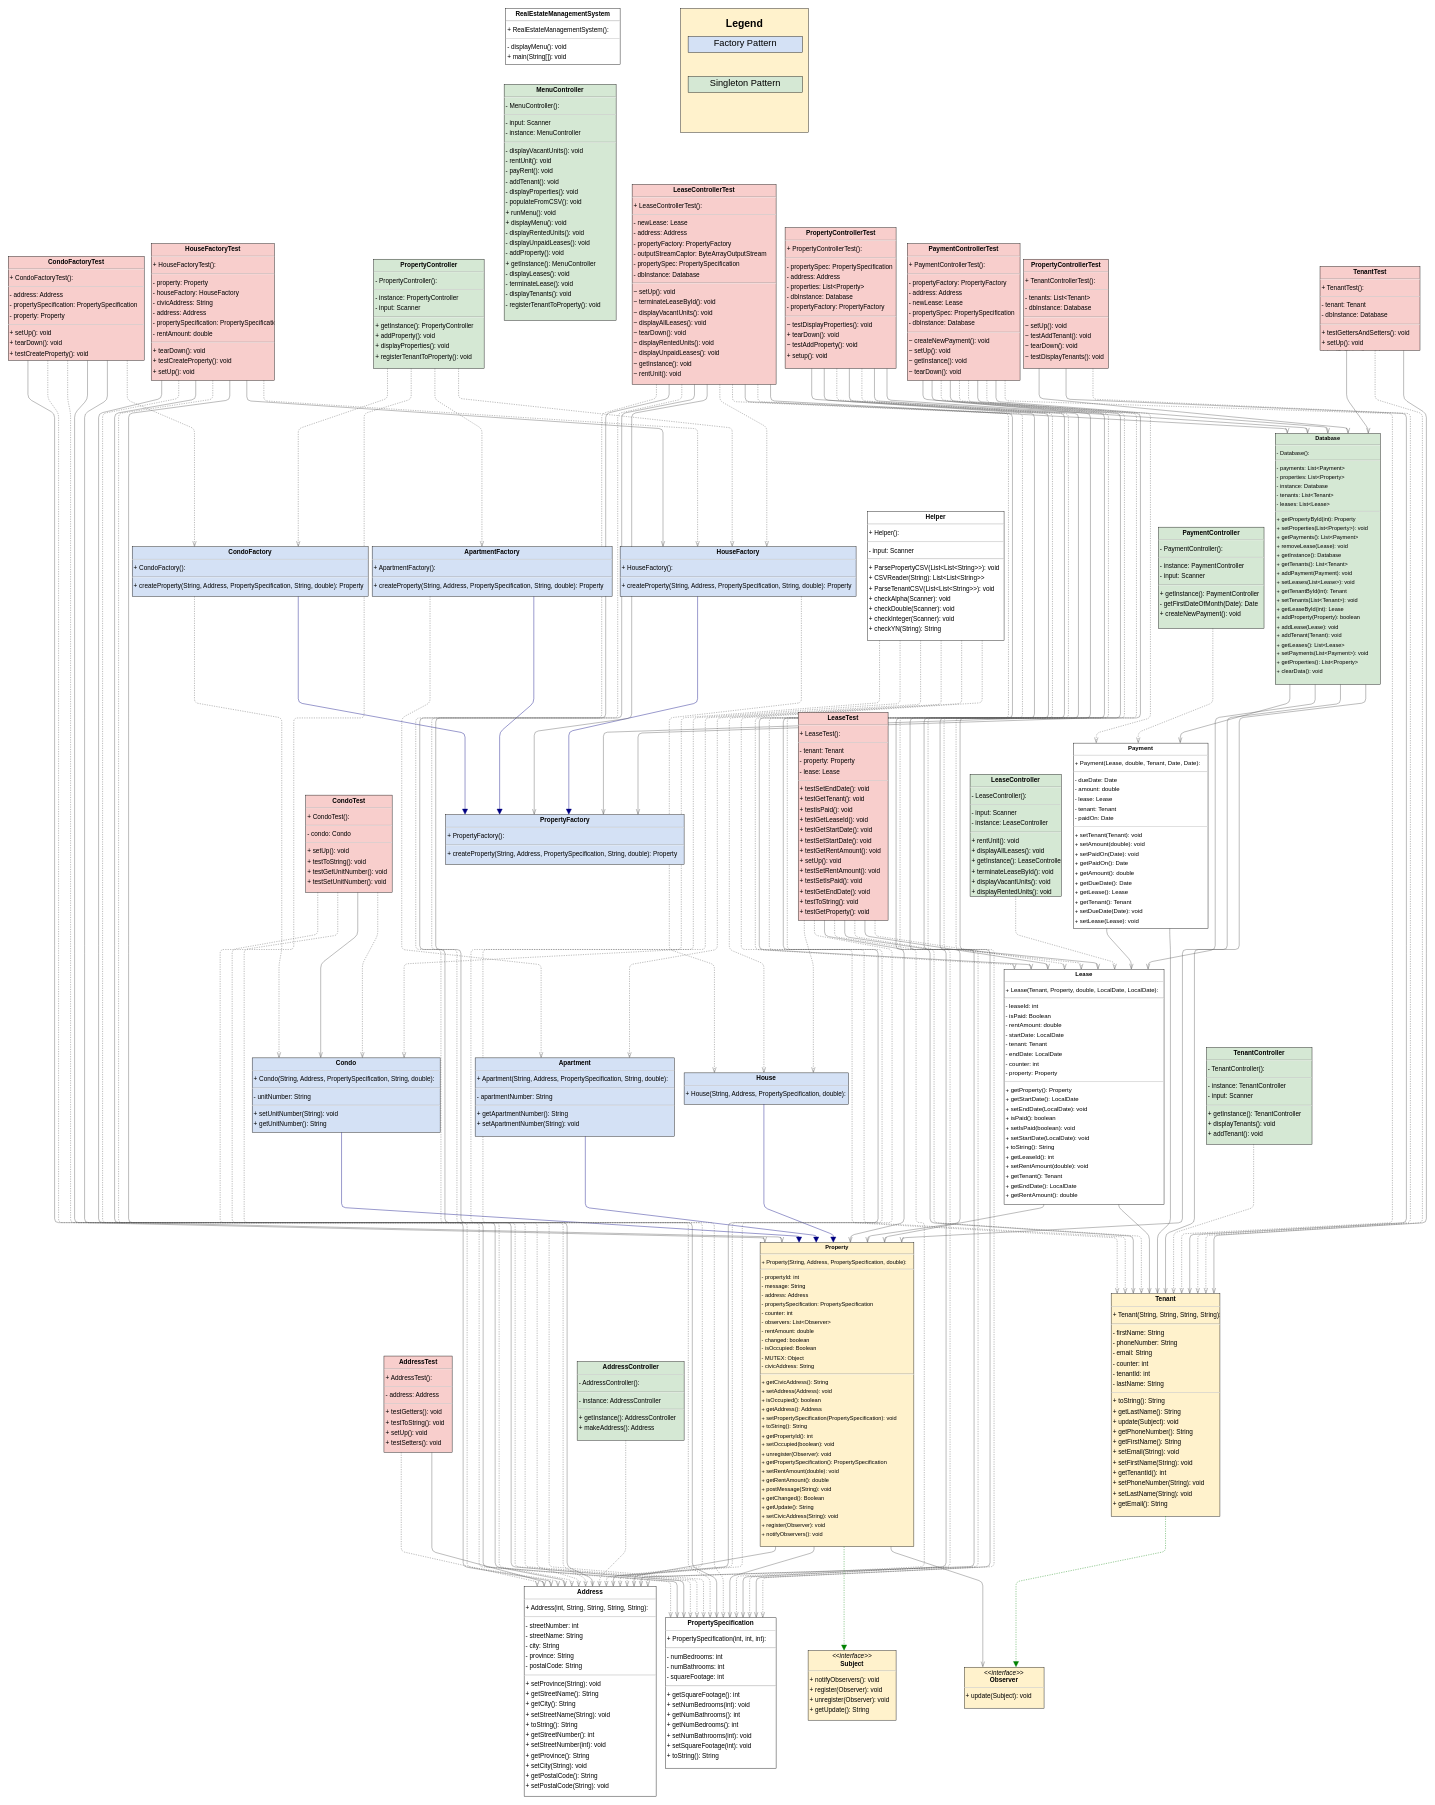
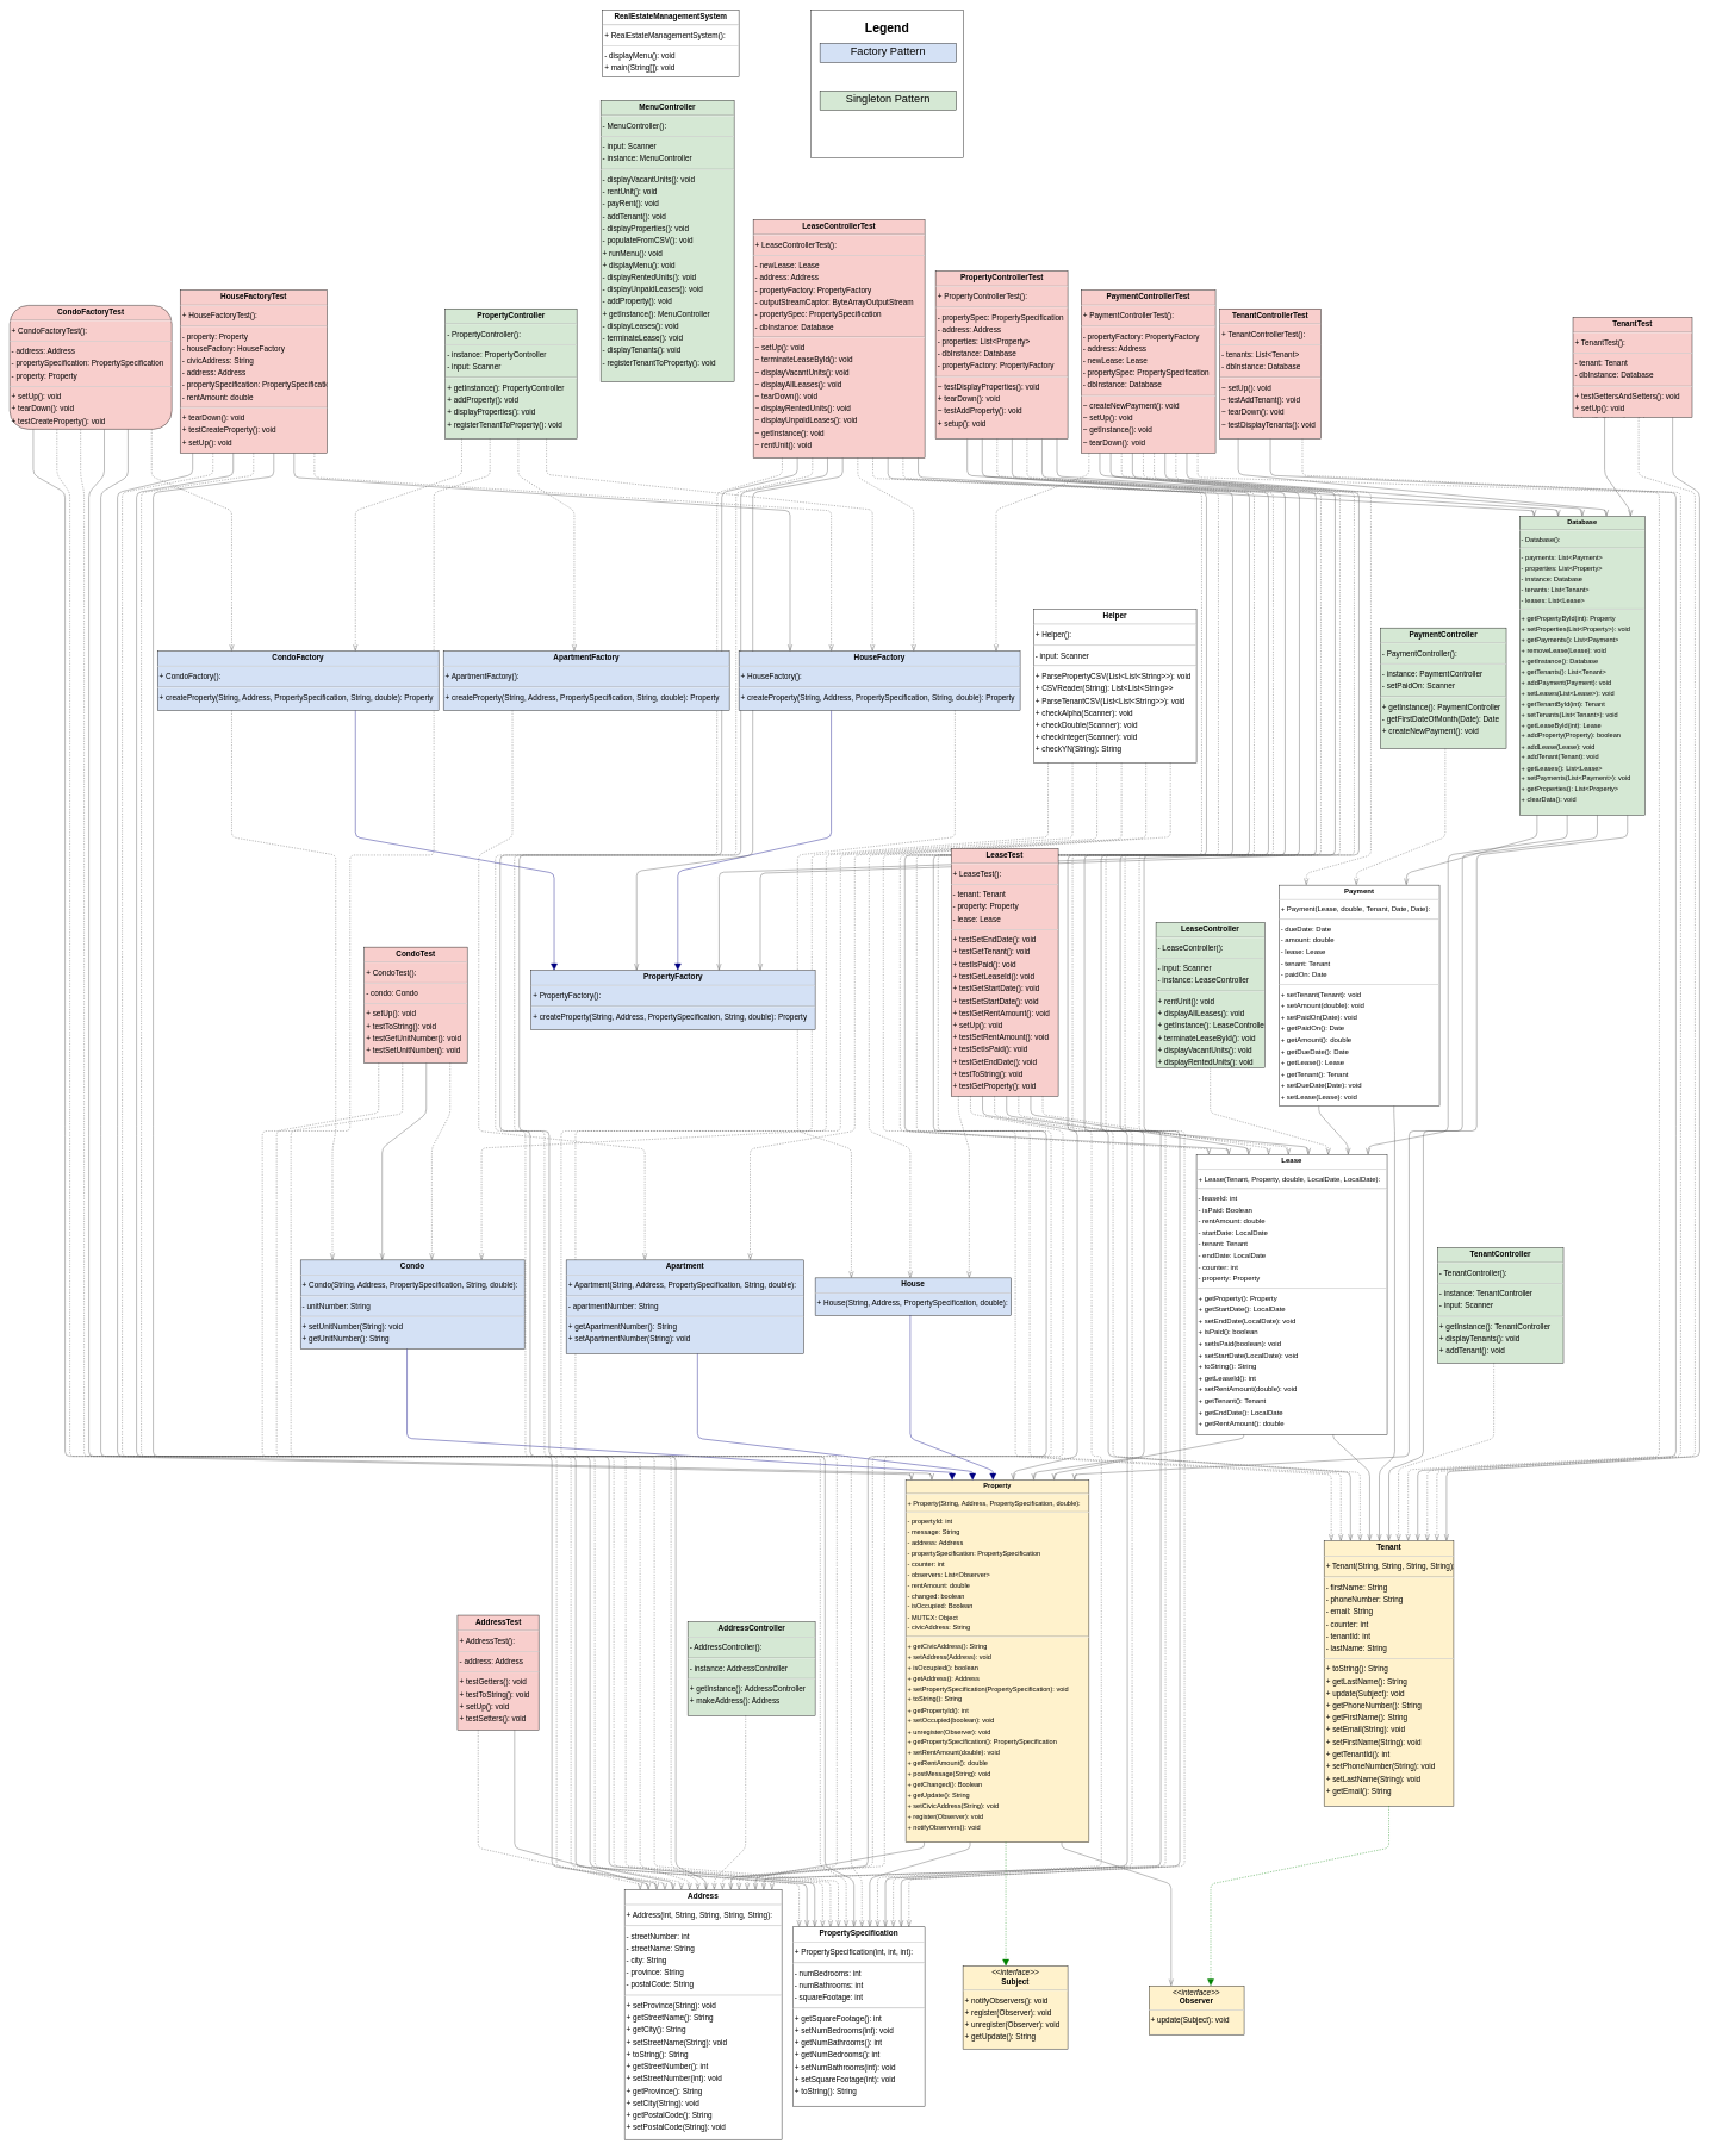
- <mxCell id="2" value="&lt;h1 style=&quot;border-color: var(--border-color);&quot;&gt;&lt;font style=&quot;border-color: var(--border-color); font-size: 26px;&quot;&gt;Legend&lt;/font&gt;&lt;/h1&gt;" style="rounded=0;whiteSpace=wrap;html=1;verticalAlign=top;fillColor=#fff2cc;" parent="1" vertex="1"><mxGeometry x="1701" y="20" width="320" height="310" as="geometry" /></mxCell>
+ <mxCell id="2" value="&lt;h1 style=&quot;border-color: var(--border-color);&quot;&gt;&lt;font style=&quot;border-color: var(--border-color); font-size: 26px;&quot;&gt;Legend&lt;/font&gt;&lt;/h1&gt;" style="rounded=0;whiteSpace=wrap;html=1;verticalAlign=top;" parent="1" vertex="1"><mxGeometry x="1701" y="20" width="320" height="310" as="geometry" /></mxCell>
- <mxCell id="28" value="&lt;p style=&quot;margin: 4px 0px 0px; text-align: center; font-size: 16px;&quot;&gt;&lt;b style=&quot;font-size: 16px;&quot;&gt;PropertyControllerTest&lt;/b&gt;&lt;/p&gt;&lt;hr style=&quot;font-size: 16px;&quot;&gt;&lt;p style=&quot;margin: 0px 0px 0px 4px; line-height: 1.6; font-size: 16px;&quot;&gt;+ TenantControllerTest(): &lt;/p&gt;&lt;hr style=&quot;font-size: 16px;&quot;&gt;&lt;p style=&quot;margin: 0px 0px 0px 4px; line-height: 1.6; font-size: 16px;&quot;&gt;- tenants: List&amp;lt;Tenant&amp;gt;&lt;br style=&quot;font-size: 16px;&quot;&gt;- dbInstance: Database&lt;/p&gt;&lt;hr style=&quot;font-size: 16px;&quot;&gt;&lt;p style=&quot;margin: 0px 0px 0px 4px; line-height: 1.6; font-size: 16px;&quot;&gt;~ setUp(): void&lt;br style=&quot;font-size: 16px;&quot;&gt;~ testAddTenant(): void&lt;br style=&quot;font-size: 16px;&quot;&gt;~ tearDown(): void&lt;br style=&quot;font-size: 16px;&quot;&gt;~ testDisplayTenants(): void&lt;/p&gt;" style="verticalAlign=top;align=left;overflow=fill;fontSize=16;fontFamily=Helvetica;html=1;rounded=0;shadow=0;comic=0;labelBackgroundColor=none;strokeWidth=1;fillColor=#F8CECC;" parent="1" vertex="1"><mxGeometry x="2559" y="647" width="212" height="273" as="geometry" /></mxCell>
+ <mxCell id="28" value="&lt;p style=&quot;margin: 4px 0px 0px; text-align: center; font-size: 16px;&quot;&gt;&lt;b style=&quot;font-size: 16px;&quot;&gt;TenantControllerTest&lt;/b&gt;&lt;/p&gt;&lt;hr style=&quot;font-size: 16px;&quot;&gt;&lt;p style=&quot;margin: 0px 0px 0px 4px; line-height: 1.6; font-size: 16px;&quot;&gt;+ TenantControllerTest(): &lt;/p&gt;&lt;hr style=&quot;font-size: 16px;&quot;&gt;&lt;p style=&quot;margin: 0px 0px 0px 4px; line-height: 1.6; font-size: 16px;&quot;&gt;- tenants: List&amp;lt;Tenant&amp;gt;&lt;br style=&quot;font-size: 16px;&quot;&gt;- dbInstance: Database&lt;/p&gt;&lt;hr style=&quot;font-size: 16px;&quot;&gt;&lt;p style=&quot;margin: 0px 0px 0px 4px; line-height: 1.6; font-size: 16px;&quot;&gt;~ setUp(): void&lt;br style=&quot;font-size: 16px;&quot;&gt;~ testAddTenant(): void&lt;br style=&quot;font-size: 16px;&quot;&gt;~ tearDown(): void&lt;br style=&quot;font-size: 16px;&quot;&gt;~ testDisplayTenants(): void&lt;/p&gt;" style="verticalAlign=top;align=left;overflow=fill;fontSize=16;fontFamily=Helvetica;html=1;rounded=0;shadow=0;comic=0;labelBackgroundColor=none;strokeWidth=1;fillColor=#F8CECC;" parent="1" vertex="1"><mxGeometry x="2559" y="647" width="212" height="273" as="geometry" /></mxCell>
- <mxCell id="6" value="&lt;p style=&quot;margin: 4px 0px 0px; text-align: center; font-size: 16px;&quot;&gt;&lt;b style=&quot;font-size: 16px;&quot;&gt;CondoFactoryTest&lt;/b&gt;&lt;/p&gt;&lt;hr style=&quot;font-size: 16px;&quot;&gt;&lt;p style=&quot;margin: 0px 0px 0px 4px; line-height: 1.6; font-size: 16px;&quot;&gt;+ CondoFactoryTest(): &lt;/p&gt;&lt;hr style=&quot;font-size: 16px;&quot;&gt;&lt;p style=&quot;margin: 0px 0px 0px 4px; line-height: 1.6; font-size: 16px;&quot;&gt;- address: Address&lt;br style=&quot;font-size: 16px;&quot;&gt;- propertySpecification: PropertySpecification&lt;br style=&quot;font-size: 16px;&quot;&gt;- property: Property&lt;/p&gt;&lt;hr style=&quot;font-size: 16px;&quot;&gt;&lt;p style=&quot;margin: 0px 0px 0px 4px; line-height: 1.6; font-size: 16px;&quot;&gt;+ setUp(): void&lt;br style=&quot;font-size: 16px;&quot;&gt;+ tearDown(): void&lt;br style=&quot;font-size: 16px;&quot;&gt;+ testCreateProperty(): void&lt;/p&gt;" style="verticalAlign=top;align=left;overflow=fill;fontSize=16;fontFamily=Helvetica;html=1;rounded=0;shadow=0;comic=0;labelBackgroundColor=none;strokeWidth=1;fillColor=#F8CECC;" parent="1" vertex="1"><mxGeometry x="20" y="640" width="340" height="260" as="geometry" /></mxCell>
+ <mxCell id="6" value="&lt;p style=&quot;margin: 4px 0px 0px; text-align: center; font-size: 16px;&quot;&gt;&lt;b style=&quot;font-size: 16px;&quot;&gt;CondoFactoryTest&lt;/b&gt;&lt;/p&gt;&lt;hr style=&quot;font-size: 16px;&quot;&gt;&lt;p style=&quot;margin: 0px 0px 0px 4px; line-height: 1.6; font-size: 16px;&quot;&gt;+ CondoFactoryTest(): &lt;/p&gt;&lt;hr style=&quot;font-size: 16px;&quot;&gt;&lt;p style=&quot;margin: 0px 0px 0px 4px; line-height: 1.6; font-size: 16px;&quot;&gt;- address: Address&lt;br style=&quot;font-size: 16px;&quot;&gt;- propertySpecification: PropertySpecification&lt;br style=&quot;font-size: 16px;&quot;&gt;- property: Property&lt;/p&gt;&lt;hr style=&quot;font-size: 16px;&quot;&gt;&lt;p style=&quot;margin: 0px 0px 0px 4px; line-height: 1.6; font-size: 16px;&quot;&gt;+ setUp(): void&lt;br style=&quot;font-size: 16px;&quot;&gt;+ tearDown(): void&lt;br style=&quot;font-size: 16px;&quot;&gt;+ testCreateProperty(): void&lt;/p&gt;" style="verticalAlign=top;align=left;overflow=fill;fontSize=16;fontFamily=Helvetica;html=1;shadow=0;comic=0;labelBackgroundColor=none;strokeWidth=1;fillColor=#F8CECC;rounded=1;" parent="1" vertex="1"><mxGeometry x="20" y="640" width="340" height="260" as="geometry" /></mxCell>
+ <mxCell id="96" value="" style="html=1;rounded=1;edgeStyle=orthogonalEdgeStyle;dashed=1;startArrow=none;endArrow=openThin;endSize=12;strokeColor=#595959;noEdgeStyle=1;orthogonal=1;fontSize=16;" parent="1" source="19" target="127" edge="1"><mxGeometry width="50" height="50" relative="1" as="geometry"><Array as="points"><mxPoint x="2284.409" y="995" /><mxPoint x="2089.75" y="1069" /></Array></mxGeometry></mxCell>
- <mxCell id="18" value="&lt;p style=&quot;margin: 4px 0px 0px; text-align: center; font-size: 16px;&quot;&gt;&lt;b style=&quot;font-size: 16px;&quot;&gt;PaymentController&lt;/b&gt;&lt;/p&gt;&lt;hr style=&quot;font-size: 16px;&quot;&gt;&lt;p style=&quot;margin: 0px 0px 0px 4px; line-height: 1.6; font-size: 16px;&quot;&gt;- PaymentController(): &lt;/p&gt;&lt;hr style=&quot;font-size: 16px;&quot;&gt;&lt;p style=&quot;margin: 0px 0px 0px 4px; line-height: 1.6; font-size: 16px;&quot;&gt;- instance: PaymentController&lt;br style=&quot;font-size: 16px;&quot;&gt;- input: Scanner&lt;/p&gt;&lt;hr style=&quot;font-size: 16px;&quot;&gt;&lt;p style=&quot;margin: 0px 0px 0px 4px; line-height: 1.6; font-size: 16px;&quot;&gt;+ getInstance(): PaymentController&lt;br style=&quot;font-size: 16px;&quot;&gt;- getFirstDateOfMonth(Date): Date&lt;br style=&quot;font-size: 16px;&quot;&gt;+ createNewPayment(): void&lt;/p&gt;" style="verticalAlign=top;align=left;overflow=fill;fontSize=16;fontFamily=Helvetica;html=1;rounded=0;shadow=0;comic=0;labelBackgroundColor=none;strokeWidth=1;fillColor=#D5E8D4;" parent="1" vertex="1"><mxGeometry x="2896" y="1317" width="264" height="253" as="geometry" /></mxCell>
+ <mxCell id="18" value="&lt;p style=&quot;margin: 4px 0px 0px; text-align: center; font-size: 16px;&quot;&gt;&lt;b style=&quot;font-size: 16px;&quot;&gt;PaymentController&lt;/b&gt;&lt;/p&gt;&lt;hr style=&quot;font-size: 16px;&quot;&gt;&lt;p style=&quot;margin: 0px 0px 0px 4px; line-height: 1.6; font-size: 16px;&quot;&gt;- PaymentController(): &lt;/p&gt;&lt;hr style=&quot;font-size: 16px;&quot;&gt;&lt;p style=&quot;margin: 0px 0px 0px 4px; line-height: 1.6; font-size: 16px;&quot;&gt;- instance: PaymentController&lt;br style=&quot;font-size: 16px;&quot;&gt;- setPaidOn: Scanner&lt;/p&gt;&lt;hr style=&quot;font-size: 16px;&quot;&gt;&lt;p style=&quot;margin: 0px 0px 0px 4px; line-height: 1.6; font-size: 16px;&quot;&gt;+ getInstance(): PaymentController&lt;br style=&quot;font-size: 16px;&quot;&gt;- getFirstDateOfMonth(Date): Date&lt;br style=&quot;font-size: 16px;&quot;&gt;+ createNewPayment(): void&lt;/p&gt;" style="verticalAlign=top;align=left;overflow=fill;fontSize=16;fontFamily=Helvetica;html=1;rounded=0;shadow=0;comic=0;labelBackgroundColor=none;strokeWidth=1;fillColor=#D5E8D4;" parent="1" vertex="1"><mxGeometry x="2896" y="1317" width="264" height="253" as="geometry" /></mxCell>
- <mxCell id="35" value="" style="html=1;rounded=1;edgeStyle=orthogonalEdgeStyle;dashed=0;startArrow=none;endArrow=block;endSize=12;strokeColor=#000082;noEdgeStyle=1;orthogonal=1;fontSize=16;" parent="1" source="128" target="130" edge="1"><mxGeometry width="50" height="50" relative="1" as="geometry"><Array as="points"><mxPoint x="1334.25" y="1756" /><mxPoint x="1248.75" y="1830" /></Array></mxGeometry></mxCell>
